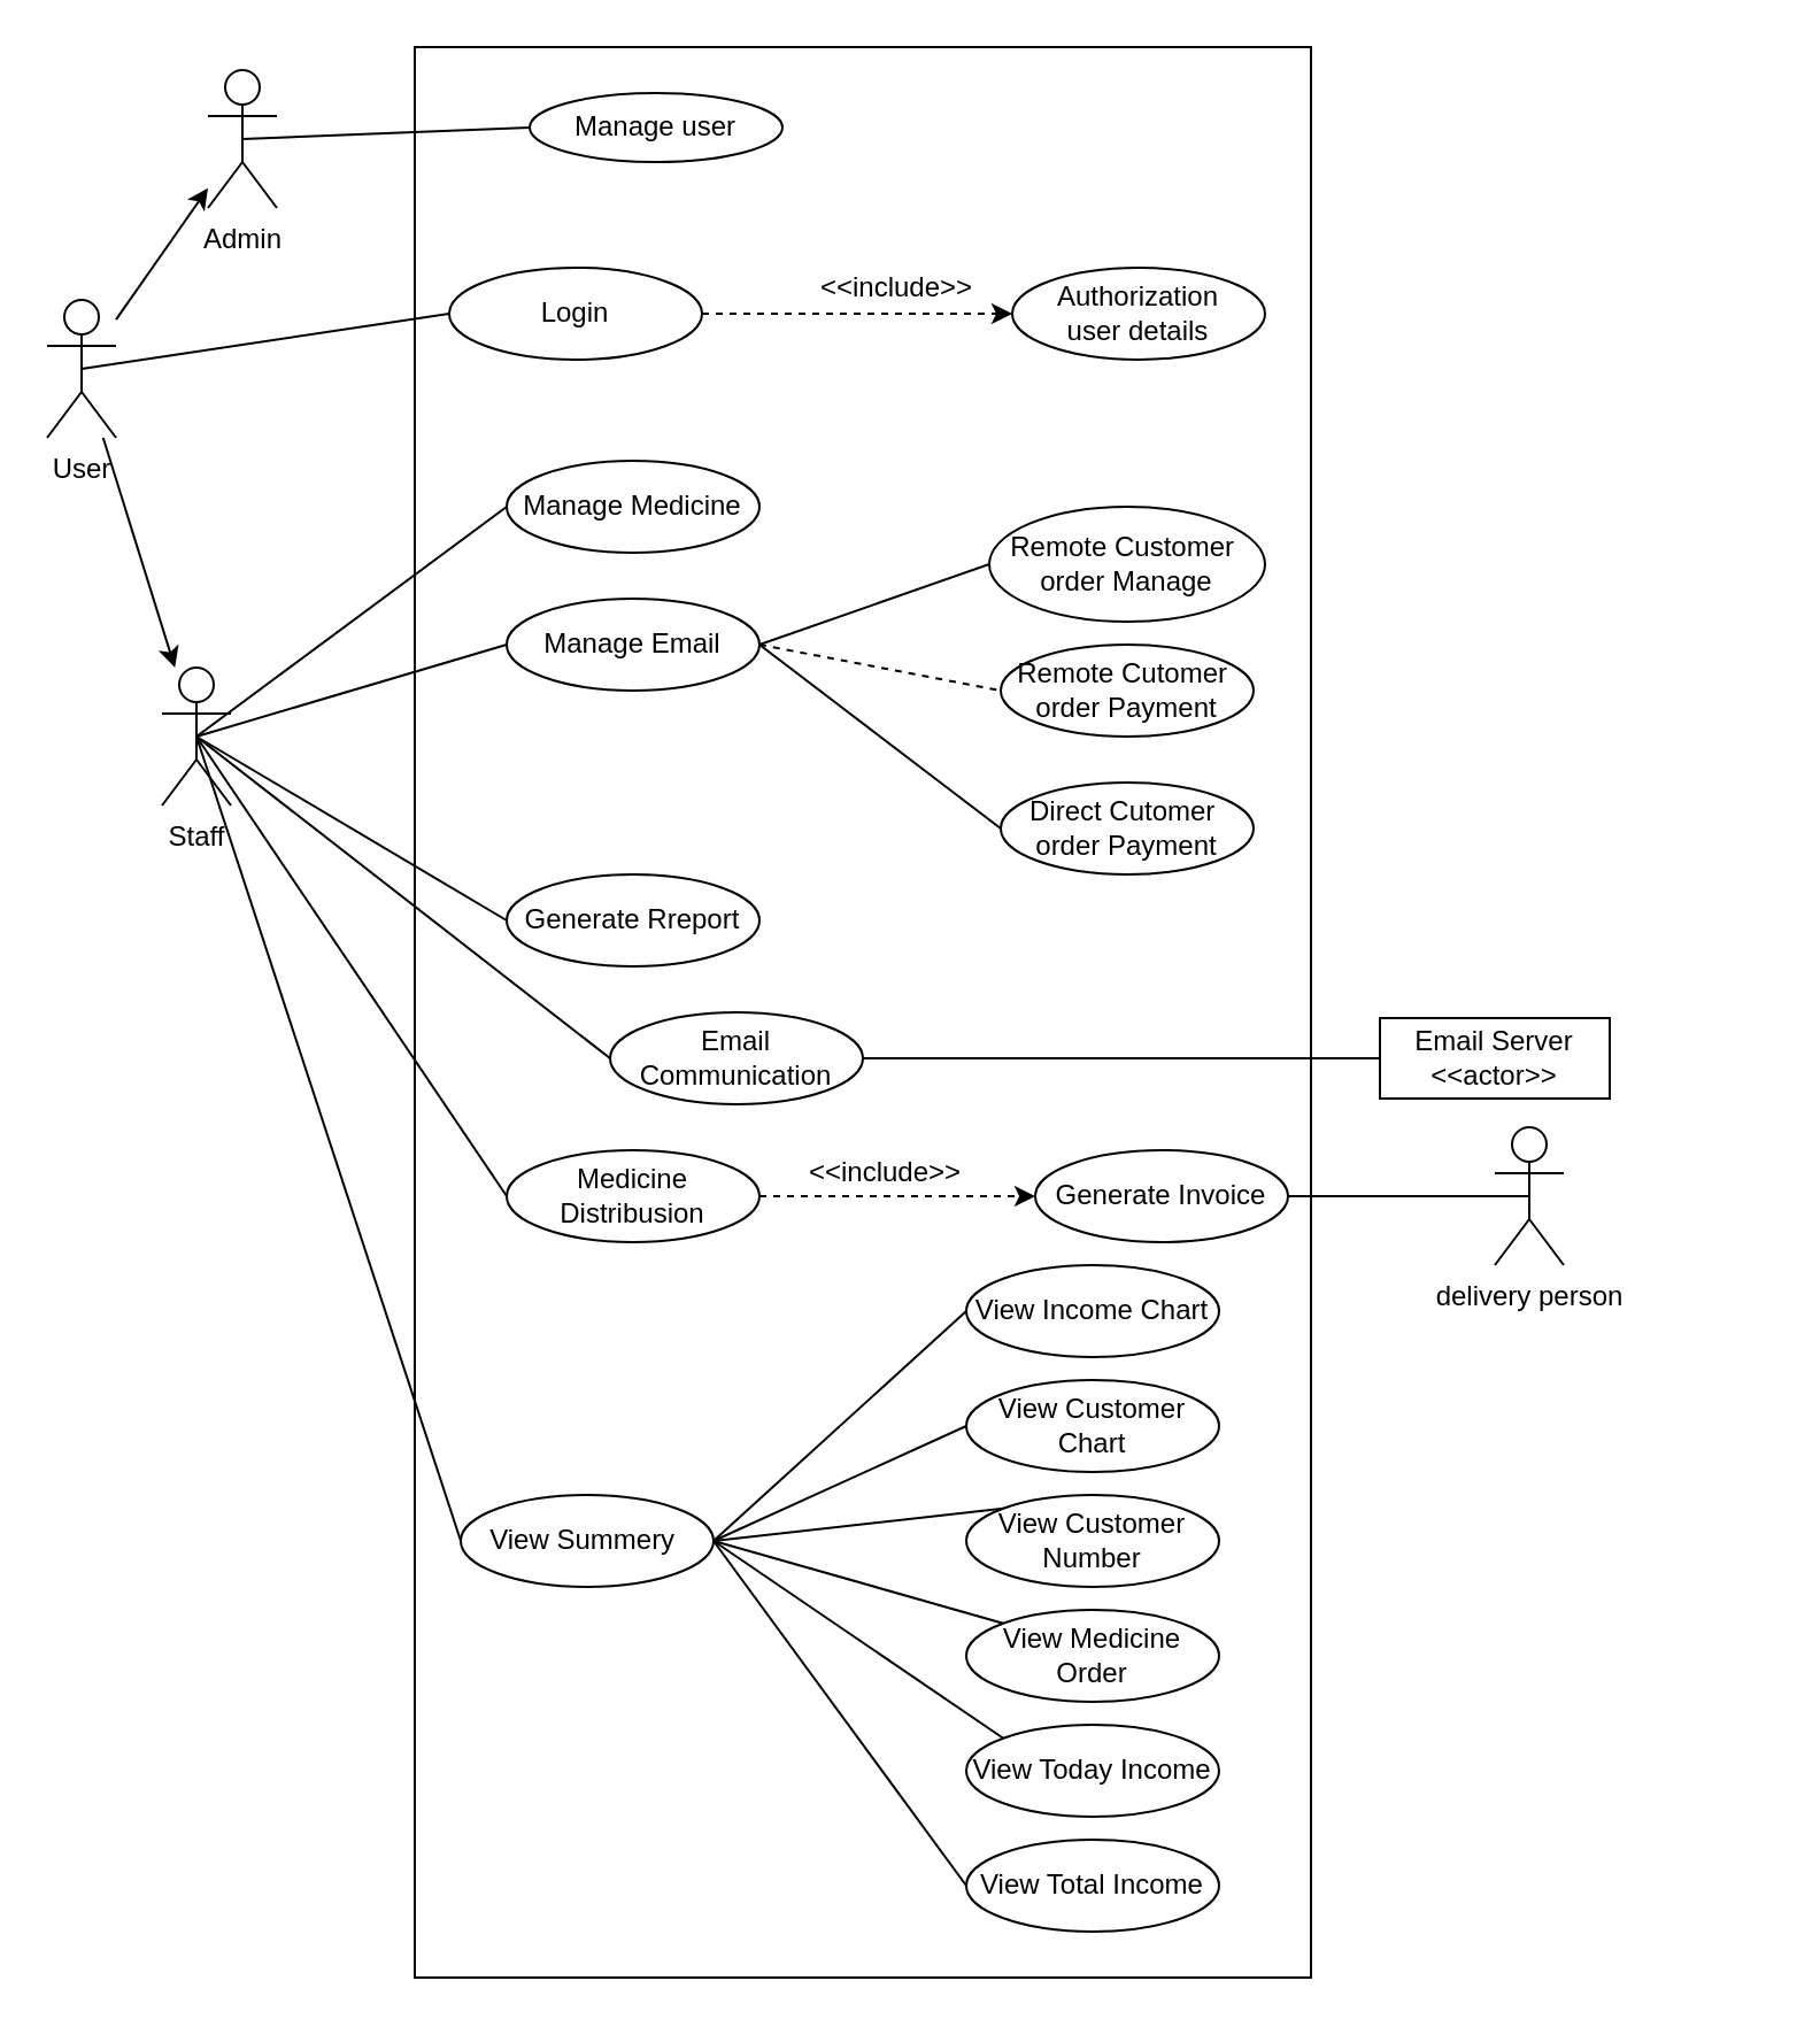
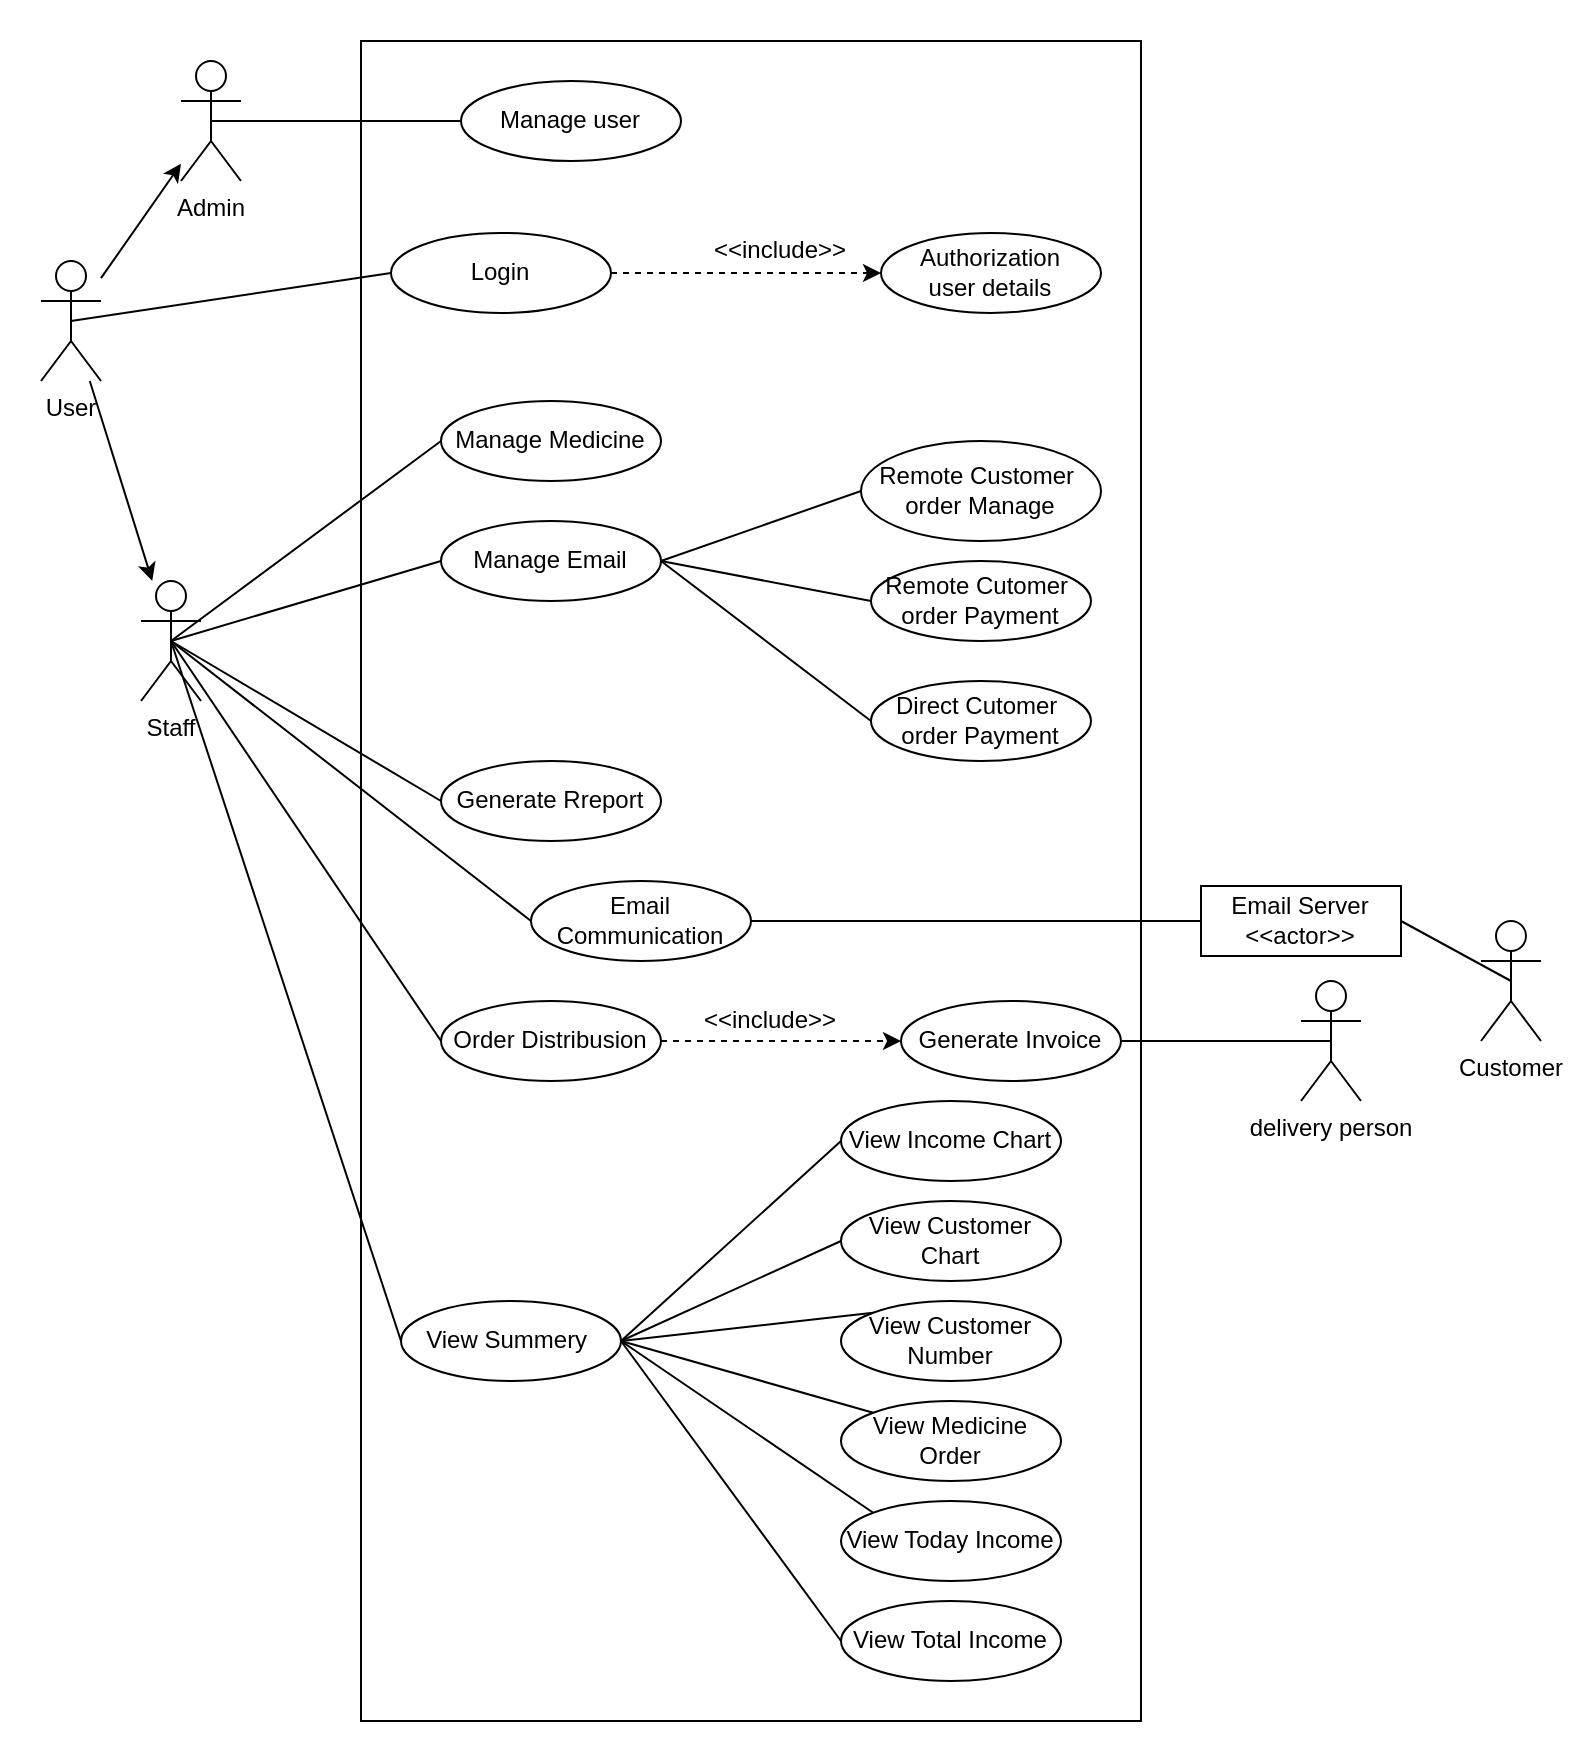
- <mxCell id="22" value="Manage user" style="ellipse;whiteSpace=wrap;html=1;" parent="1" vertex="1"><mxGeometry x="230" y="40" width="110" height="30" as="geometry" /></mxCell>
+ <mxCell id="22" value="Manage user" style="ellipse;whiteSpace=wrap;html=1;" parent="1" vertex="1"><mxGeometry x="230" y="40" width="110" height="40" as="geometry" /></mxCell>
- <mxCell id="18" style="rounded=0;orthogonalLoop=1;jettySize=auto;html=1;exitX=1;exitY=0.5;exitDx=0;exitDy=0;entryX=0;entryY=0.5;entryDx=0;entryDy=0;endArrow=none;endFill=0;dashed=1;" parent="1" source="20" target="52" edge="1"><mxGeometry relative="1" as="geometry" /></mxCell>
+ <mxCell id="18" style="rounded=0;orthogonalLoop=1;jettySize=auto;html=1;exitX=1;exitY=0.5;exitDx=0;exitDy=0;entryX=0;entryY=0.5;entryDx=0;entryDy=0;endArrow=none;endFill=0;" parent="1" source="20" target="52" edge="1"><mxGeometry relative="1" as="geometry" /></mxCell>
+ <mxCell id="27" style="rounded=0;orthogonalLoop=1;jettySize=auto;html=1;entryX=0.5;entryY=0.5;entryDx=0;entryDy=0;entryPerimeter=0;endArrow=none;endFill=0;exitX=1;exitY=0.5;exitDx=0;exitDy=0;startArrow=none;startFill=0;" parent="1" source="49" target="26" edge="1"><mxGeometry relative="1" as="geometry"><mxPoint x="680" y="455" as="sourcePoint" /></mxGeometry></mxCell>
+ <mxCell id="26" value="Customer" style="shape=umlActor;verticalLabelPosition=bottom;verticalAlign=top;html=1;outlineConnect=0;" parent="1" vertex="1"><mxGeometry x="740" y="460" width="30" height="60" as="geometry" /></mxCell>
- <mxCell id="33" value="Medicine Distribusion" style="ellipse;whiteSpace=wrap;html=1;" parent="1" vertex="1"><mxGeometry x="220" y="500" width="110" height="40" as="geometry" /></mxCell>
+ <mxCell id="33" value="Order Distribusion" style="ellipse;whiteSpace=wrap;html=1;" parent="1" vertex="1"><mxGeometry x="220" y="500" width="110" height="40" as="geometry" /></mxCell>
